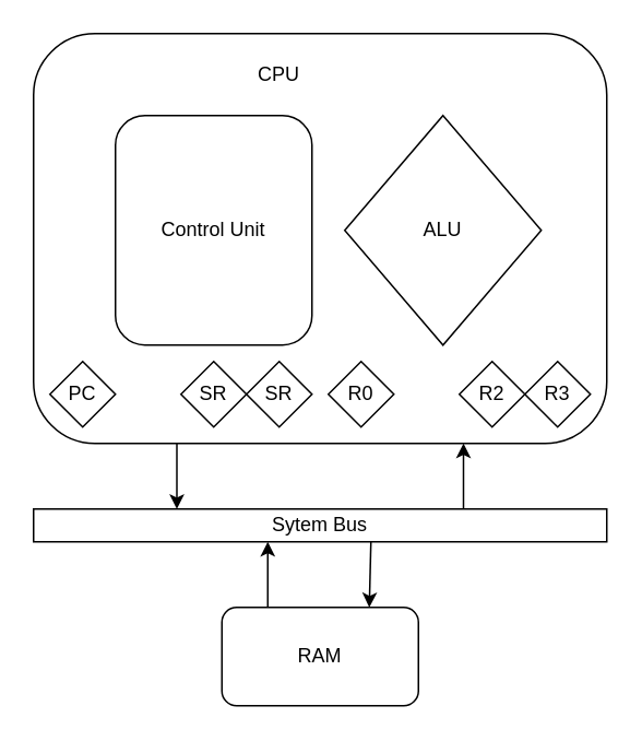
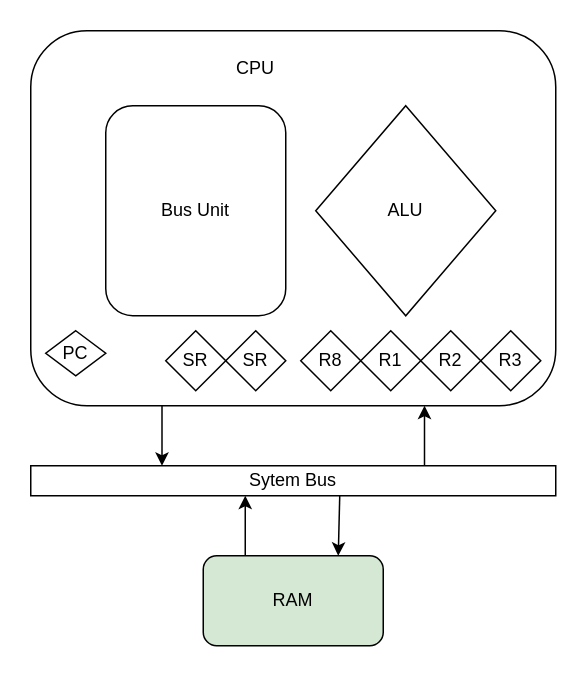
- <mxCell id="4" value="Control Unit" style="rounded=1;whiteSpace=wrap;html=1;" parent="1" vertex="1"><mxGeometry x="70" y="70" width="120" height="140" as="geometry" /></mxCell>
+ <mxCell id="4" value="Bus Unit" style="rounded=1;whiteSpace=wrap;html=1;" parent="1" vertex="1"><mxGeometry x="70" y="70" width="120" height="140" as="geometry" /></mxCell>
- <mxCell id="5" value="PC" style="rhombus;whiteSpace=wrap;html=1;" parent="1" vertex="1"><mxGeometry x="30" y="220" width="40" height="40" as="geometry" /></mxCell>
+ <mxCell id="5" value="PC" style="rhombus;whiteSpace=wrap;html=1;" parent="1" vertex="1"><mxGeometry x="30" y="220" width="40" height="30" as="geometry" /></mxCell>
- <mxCell id="6" value="R0" style="rhombus;whiteSpace=wrap;html=1;" parent="1" vertex="1"><mxGeometry x="200" y="220" width="40" height="40" as="geometry" /></mxCell>
+ <mxCell id="6" value="R8" style="rhombus;whiteSpace=wrap;html=1;" parent="1" vertex="1"><mxGeometry x="200" y="220" width="40" height="40" as="geometry" /></mxCell>
+ <mxCell id="7" value="R1" style="rhombus;whiteSpace=wrap;html=1;" parent="1" vertex="1"><mxGeometry x="240" y="220" width="40" height="40" as="geometry" /></mxCell>
- <mxCell id="14" value="RAM" style="rounded=1;whiteSpace=wrap;html=1;" parent="1" vertex="1"><mxGeometry x="135" y="370" width="120" height="60" as="geometry" /></mxCell>
+ <mxCell id="14" value="RAM" style="rounded=1;whiteSpace=wrap;html=1;fillColor=#d5e8d4;" parent="1" vertex="1"><mxGeometry x="135" y="370" width="120" height="60" as="geometry" /></mxCell>
